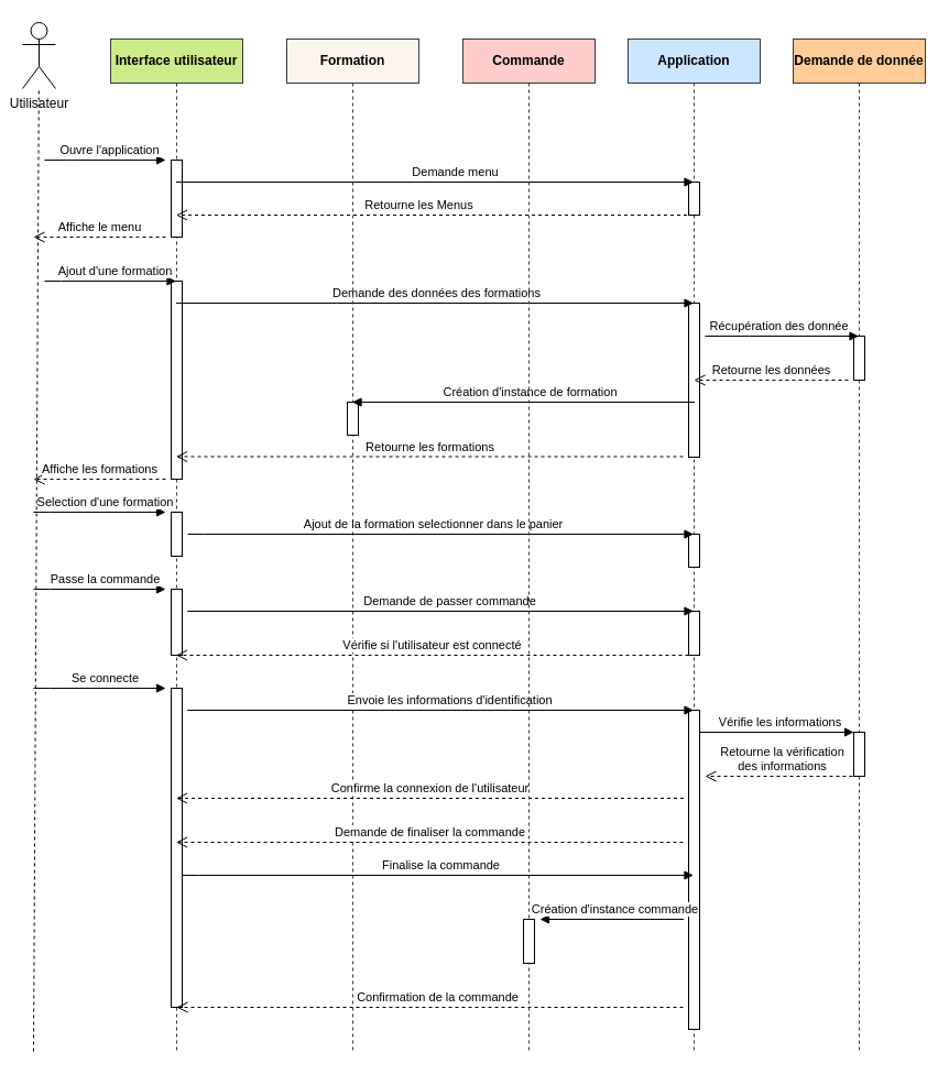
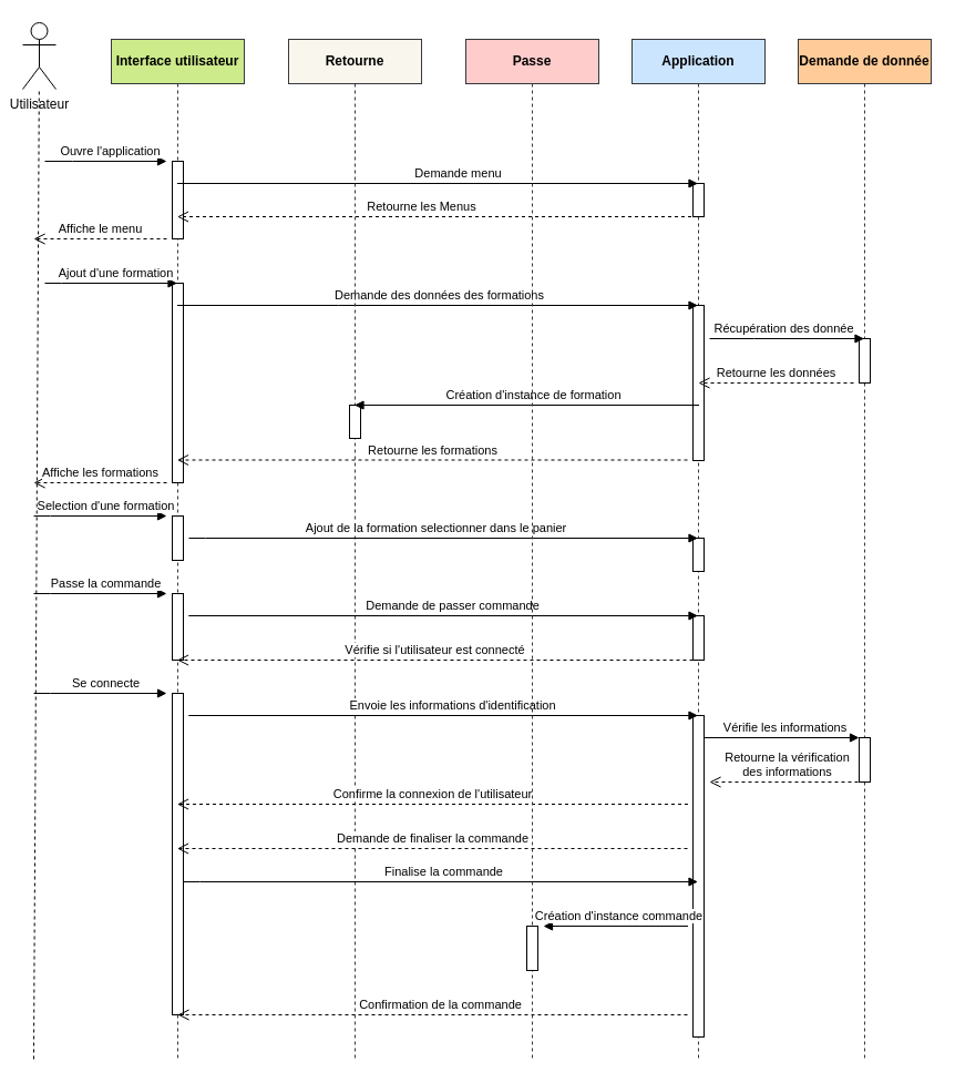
- <mxCell id="27" value="&lt;b&gt;Formation&lt;/b&gt;" style="shape=umlLifeline;perimeter=lifelinePerimeter;whiteSpace=wrap;html=1;container=0;dropTarget=0;collapsible=0;recursiveResize=0;outlineConnect=0;portConstraint=eastwest;newEdgeStyle={&quot;edgeStyle&quot;:&quot;elbowEdgeStyle&quot;,&quot;elbow&quot;:&quot;vertical&quot;,&quot;curved&quot;:0,&quot;rounded&quot;:0};fillColor=#f9f7ed;strokeColor=#36393d;" parent="1" vertex="1"><mxGeometry x="260" y="35" width="120" height="920" as="geometry" /></mxCell>
+ <mxCell id="27" value="&lt;b&gt;Retourne&lt;/b&gt;" style="shape=umlLifeline;perimeter=lifelinePerimeter;whiteSpace=wrap;html=1;container=0;dropTarget=0;collapsible=0;recursiveResize=0;outlineConnect=0;portConstraint=eastwest;newEdgeStyle={&quot;edgeStyle&quot;:&quot;elbowEdgeStyle&quot;,&quot;elbow&quot;:&quot;vertical&quot;,&quot;curved&quot;:0,&quot;rounded&quot;:0};fillColor=#f9f7ed;strokeColor=#36393d;" parent="1" vertex="1"><mxGeometry x="260" y="35" width="120" height="920" as="geometry" /></mxCell>
- <mxCell id="45" value="&lt;b&gt;Commande&lt;/b&gt;" style="shape=umlLifeline;perimeter=lifelinePerimeter;whiteSpace=wrap;html=1;container=0;dropTarget=0;collapsible=0;recursiveResize=0;outlineConnect=0;portConstraint=eastwest;newEdgeStyle={&quot;edgeStyle&quot;:&quot;elbowEdgeStyle&quot;,&quot;elbow&quot;:&quot;vertical&quot;,&quot;curved&quot;:0,&quot;rounded&quot;:0};fillColor=#ffcccc;strokeColor=#36393d;" parent="1" vertex="1"><mxGeometry x="420" y="35" width="120" height="920" as="geometry" /></mxCell>
+ <mxCell id="45" value="&lt;b&gt;Passe&lt;/b&gt;" style="shape=umlLifeline;perimeter=lifelinePerimeter;whiteSpace=wrap;html=1;container=0;dropTarget=0;collapsible=0;recursiveResize=0;outlineConnect=0;portConstraint=eastwest;newEdgeStyle={&quot;edgeStyle&quot;:&quot;elbowEdgeStyle&quot;,&quot;elbow&quot;:&quot;vertical&quot;,&quot;curved&quot;:0,&quot;rounded&quot;:0};fillColor=#ffcccc;strokeColor=#36393d;" parent="1" vertex="1"><mxGeometry x="420" y="35" width="120" height="920" as="geometry" /></mxCell>
